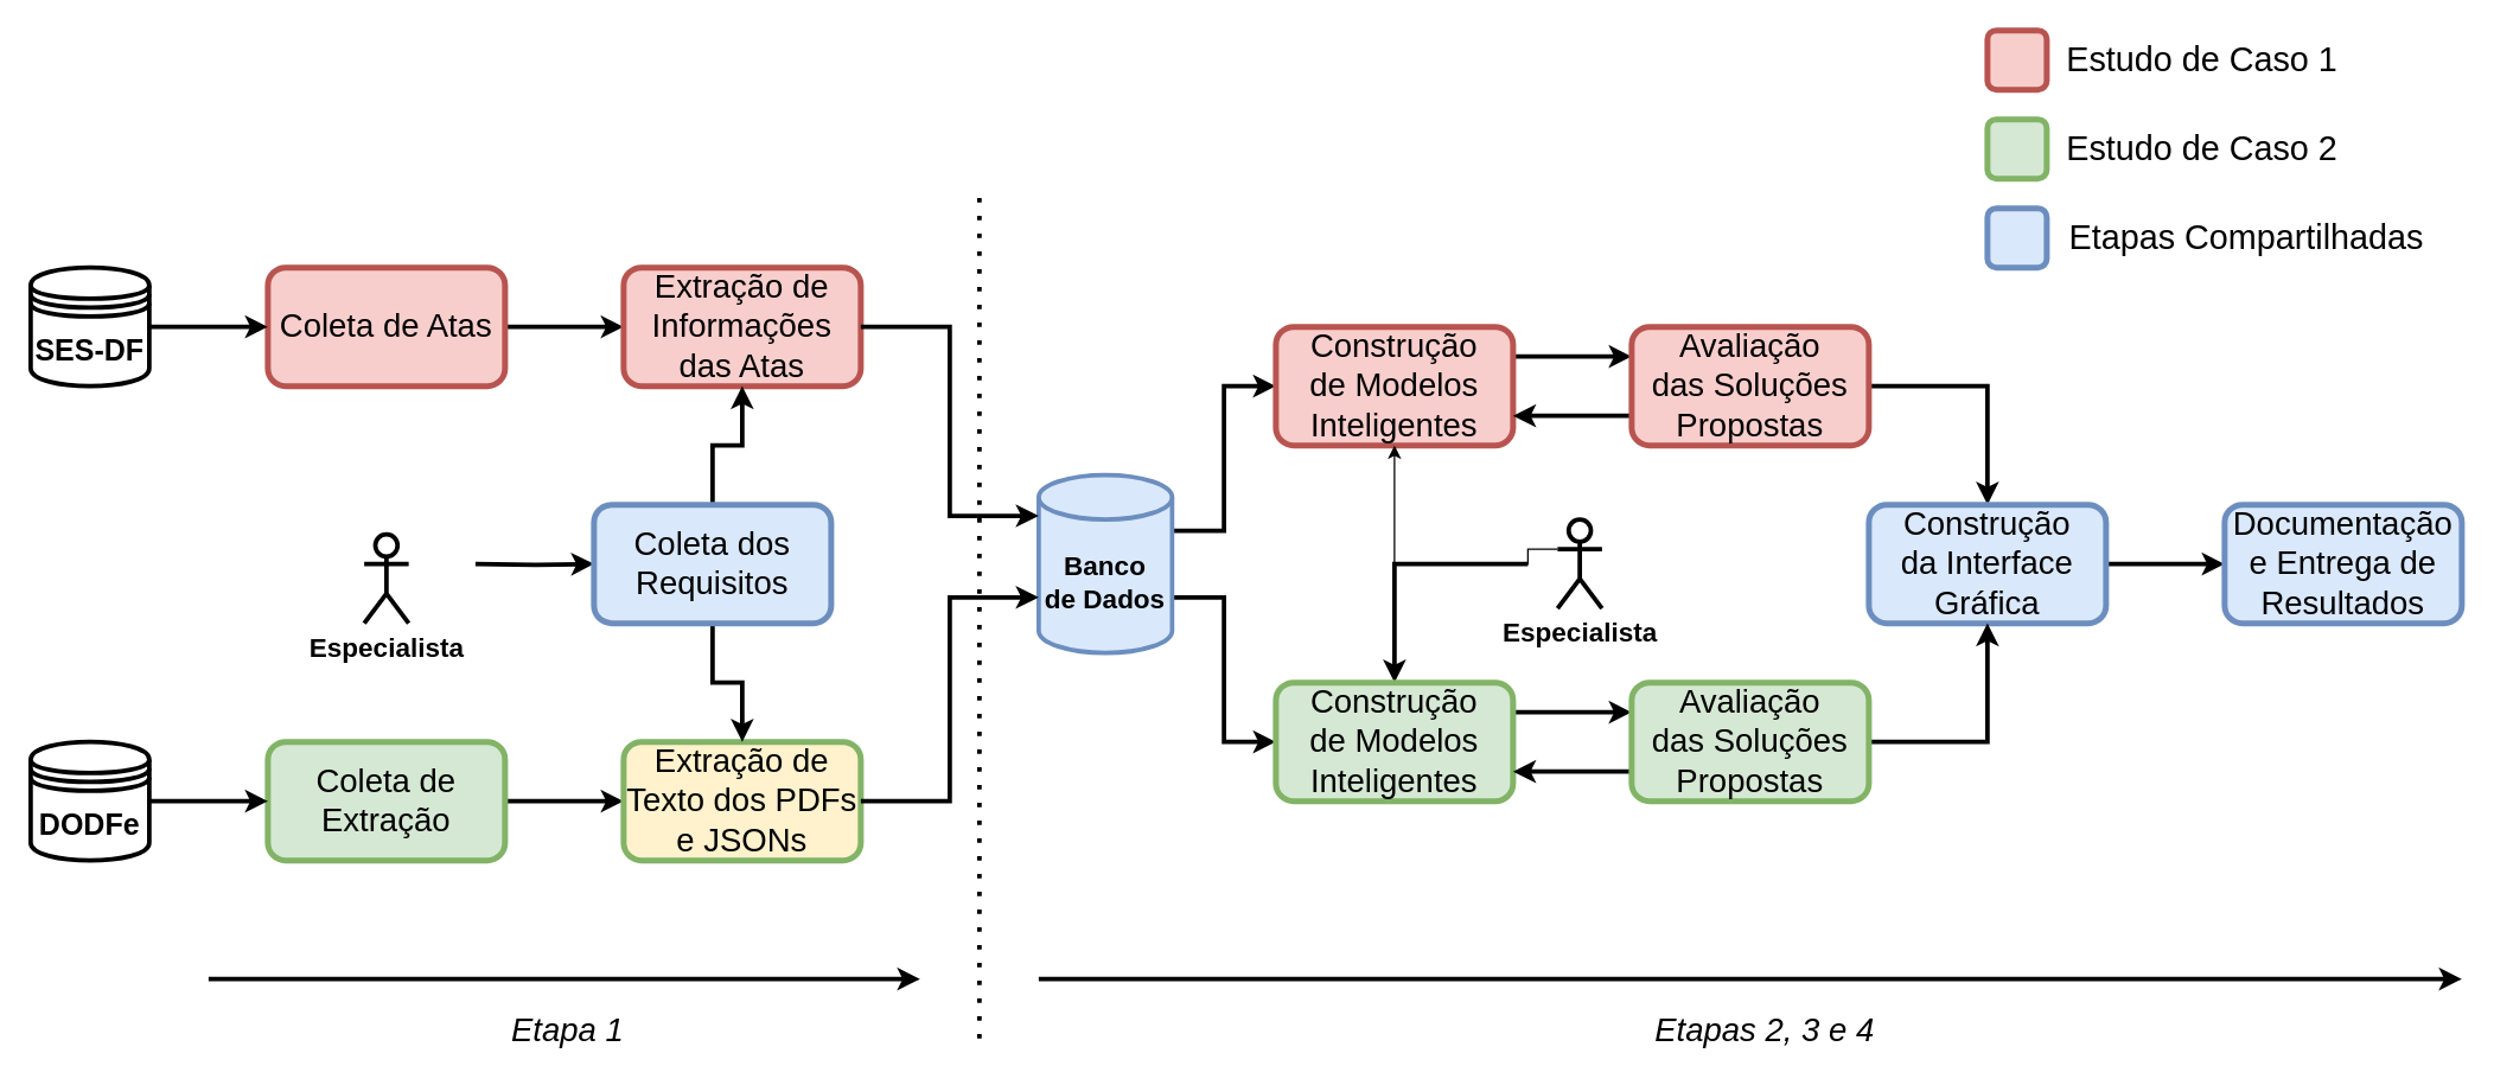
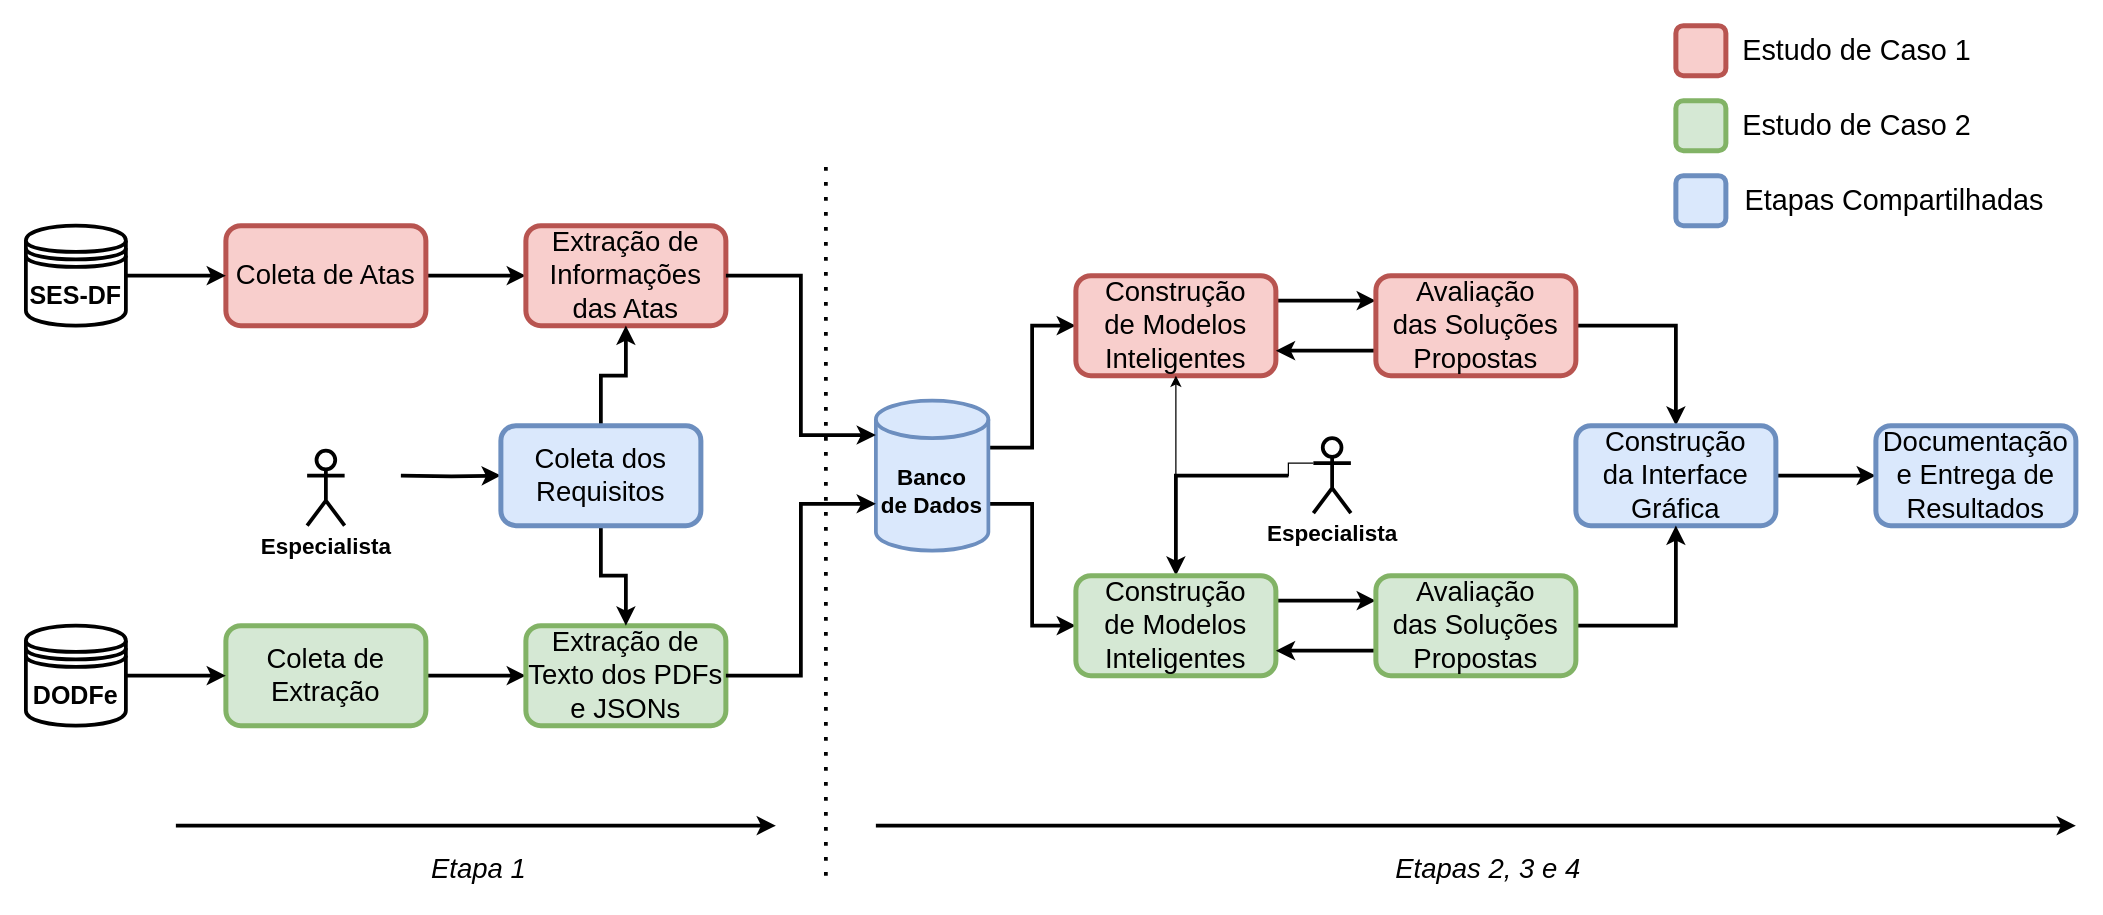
- <mxCell id="11" value="Extração de&lt;div style=&quot;font-size: 22px;&quot;&gt;Texto dos PDFs&lt;/div&gt;&lt;div style=&quot;font-size: 22px;&quot;&gt;e JSONs&lt;/div&gt;" style="rounded=1;whiteSpace=wrap;html=1;fontSize=22;strokeWidth=4;fillColor=#fff2cc;strokeColor=#82b366;" vertex="1" parent="1"><mxGeometry x="420" y="500" width="160" height="80" as="geometry" /></mxCell>
+ <mxCell id="11" value="Extração de&lt;div style=&quot;font-size: 22px;&quot;&gt;Texto dos PDFs&lt;/div&gt;&lt;div style=&quot;font-size: 22px;&quot;&gt;e JSONs&lt;/div&gt;" style="rounded=1;whiteSpace=wrap;html=1;fontSize=22;strokeWidth=4;fillColor=#d5e8d4;strokeColor=#82b366;" vertex="1" parent="1"><mxGeometry x="420" y="500" width="160" height="80" as="geometry" /></mxCell>
